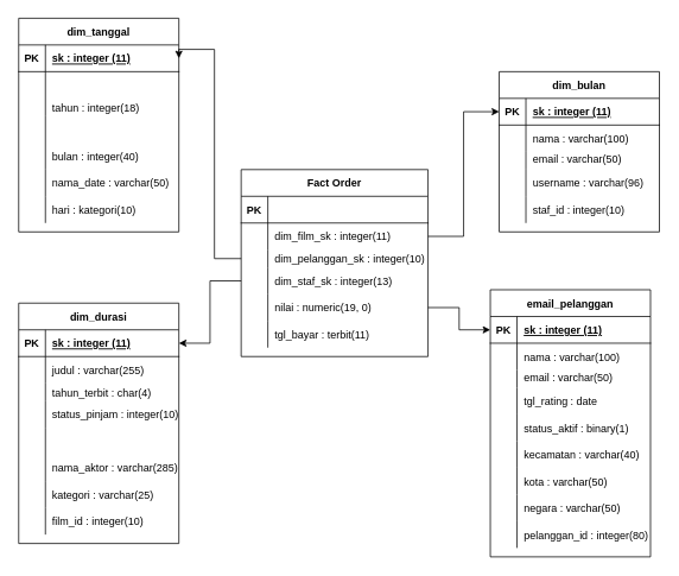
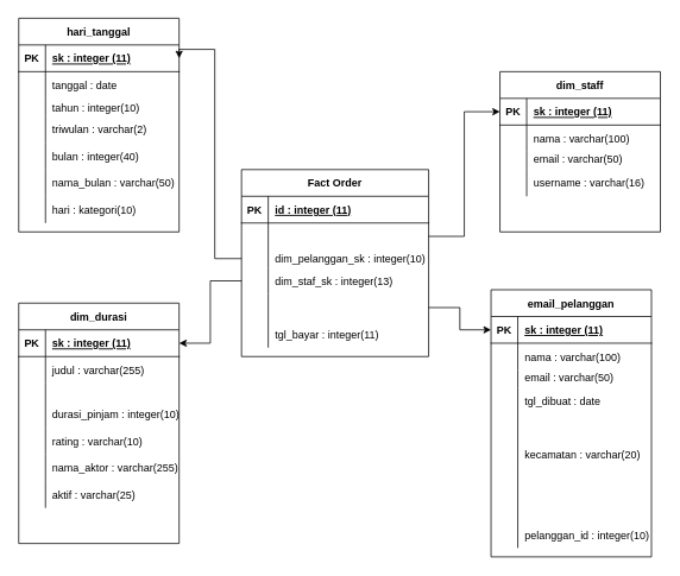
- <mxCell id="46" value="dim_tanggal" style="shape=table;startSize=30;container=1;collapsible=1;childLayout=tableLayout;fixedRows=1;rowLines=0;fontStyle=1;align=center;resizeLast=1;" parent="1" vertex="1"><mxGeometry x="20" y="20" width="180" height="240" as="geometry" /></mxCell>
+ <mxCell id="46" value="hari_tanggal" style="shape=table;startSize=30;container=1;collapsible=1;childLayout=tableLayout;fixedRows=1;rowLines=0;fontStyle=1;align=center;resizeLast=1;" parent="1" vertex="1"><mxGeometry x="20" y="20" width="180" height="240" as="geometry" /></mxCell>
+ <mxCell id="52" value="tanggal : date" style="shape=partialRectangle;connectable=0;fillColor=none;top=0;left=0;bottom=0;right=0;align=left;spacingLeft=6;overflow=hidden;" parent="50" vertex="1"><mxGeometry x="30" width="150" height="30" as="geometry" /></mxCell>
- <mxCell id="2" value="dim_bulan" style="shape=table;startSize=30;container=1;collapsible=1;childLayout=tableLayout;fixedRows=1;rowLines=0;fontStyle=1;align=center;resizeLast=1;" parent="1" vertex="1"><mxGeometry x="560" y="80" width="180" height="180" as="geometry" /></mxCell>
+ <mxCell id="2" value="dim_staff" style="shape=table;startSize=30;container=1;collapsible=1;childLayout=tableLayout;fixedRows=1;rowLines=0;fontStyle=1;align=center;resizeLast=1;" parent="1" vertex="1"><mxGeometry x="560" y="80" width="180" height="180" as="geometry" /></mxCell>
- <mxCell id="55" value="tahun : integer(18)" style="shape=partialRectangle;connectable=0;fillColor=none;top=0;left=0;bottom=0;right=0;align=left;spacingLeft=6;overflow=hidden;" parent="53" vertex="1"><mxGeometry x="30" width="150" height="20" as="geometry" /></mxCell>
+ <mxCell id="55" value="tahun : integer(10)" style="shape=partialRectangle;connectable=0;fillColor=none;top=0;left=0;bottom=0;right=0;align=left;spacingLeft=6;overflow=hidden;" parent="53" vertex="1"><mxGeometry x="30" width="150" height="20" as="geometry" /></mxCell>
+ <mxCell id="58" value="triwulan : varchar(2)" style="shape=partialRectangle;connectable=0;fillColor=none;top=0;left=0;bottom=0;right=0;align=left;spacingLeft=6;overflow=hidden;" parent="56" vertex="1"><mxGeometry x="30" width="150" height="30" as="geometry" /></mxCell>
- <mxCell id="64" value="nama_date : varchar(50)" style="shape=partialRectangle;connectable=0;fillColor=none;top=0;left=0;bottom=0;right=0;align=left;spacingLeft=6;overflow=hidden;" parent="62" vertex="1"><mxGeometry x="30" width="150" height="30" as="geometry" /></mxCell>
+ <mxCell id="64" value="nama_bulan : varchar(50)" style="shape=partialRectangle;connectable=0;fillColor=none;top=0;left=0;bottom=0;right=0;align=left;spacingLeft=6;overflow=hidden;" parent="62" vertex="1"><mxGeometry x="30" width="150" height="30" as="geometry" /></mxCell>
- <mxCell id="14" value="username : varchar(96)" style="shape=partialRectangle;connectable=0;fillColor=none;top=0;left=0;bottom=0;right=0;align=left;spacingLeft=6;overflow=hidden;" parent="12" vertex="1"><mxGeometry x="30" width="150" height="30" as="geometry" /></mxCell>
+ <mxCell id="14" value="username : varchar(16)" style="shape=partialRectangle;connectable=0;fillColor=none;top=0;left=0;bottom=0;right=0;align=left;spacingLeft=6;overflow=hidden;" parent="12" vertex="1"><mxGeometry x="30" width="150" height="30" as="geometry" /></mxCell>
+ <mxCell id="96" value="id : integer (11)" style="shape=partialRectangle;connectable=0;fillColor=none;top=0;left=0;bottom=0;right=0;align=left;spacingLeft=6;fontStyle=5;overflow=hidden;" parent="94" vertex="1"><mxGeometry x="30" width="180" height="30" as="geometry" /></mxCell>
- <mxCell id="17" value="staf_id : integer(10)" style="shape=partialRectangle;connectable=0;fillColor=none;top=0;left=0;bottom=0;right=0;align=left;spacingLeft=6;overflow=hidden;" parent="15" vertex="1"><mxGeometry x="30" width="150" height="30" as="geometry" /></mxCell>
- <mxCell id="99" value="dim_film_sk : integer(11)" style="shape=partialRectangle;connectable=0;fillColor=none;top=0;left=0;bottom=0;right=0;align=left;spacingLeft=6;overflow=hidden;" parent="97" vertex="1"><mxGeometry x="30" width="180" height="30" as="geometry" /></mxCell>
- <mxCell id="108" value="nilai : numeric(19, 0)" style="shape=partialRectangle;connectable=0;fillColor=none;top=0;left=0;bottom=0;right=0;align=left;spacingLeft=6;overflow=hidden;" parent="106" vertex="1"><mxGeometry x="30" width="180" height="30" as="geometry" /></mxCell>
- <mxCell id="111" value="tgl_bayar : terbit(11)" style="shape=partialRectangle;connectable=0;fillColor=none;top=0;left=0;bottom=0;right=0;align=left;spacingLeft=6;overflow=hidden;" parent="109" vertex="1"><mxGeometry x="30" width="180" height="30" as="geometry" /></mxCell>
+ <mxCell id="111" value="tgl_bayar : integer(11)" style="shape=partialRectangle;connectable=0;fillColor=none;top=0;left=0;bottom=0;right=0;align=left;spacingLeft=6;overflow=hidden;" parent="109" vertex="1"><mxGeometry x="30" width="180" height="30" as="geometry" /></mxCell>
- <mxCell id="77" value="tahun_terbit : char(4)" style="shape=partialRectangle;connectable=0;fillColor=none;top=0;left=0;bottom=0;right=0;align=left;spacingLeft=6;overflow=hidden;" parent="75" vertex="1"><mxGeometry x="30" width="150" height="20" as="geometry" /></mxCell>
- <mxCell id="30" value="tgl_rating : date" style="shape=partialRectangle;connectable=0;fillColor=none;top=0;left=0;bottom=0;right=0;align=left;spacingLeft=6;overflow=hidden;" parent="28" vertex="1"><mxGeometry x="30" width="150" height="30" as="geometry" /></mxCell>
+ <mxCell id="30" value="tgl_dibuat : date" style="shape=partialRectangle;connectable=0;fillColor=none;top=0;left=0;bottom=0;right=0;align=left;spacingLeft=6;overflow=hidden;" parent="28" vertex="1"><mxGeometry x="30" width="150" height="30" as="geometry" /></mxCell>
- <mxCell id="80" value="status_pinjam : integer(10)" style="shape=partialRectangle;connectable=0;fillColor=none;top=0;left=0;bottom=0;right=0;align=left;spacingLeft=6;overflow=hidden;" parent="78" vertex="1"><mxGeometry x="30" width="150" height="30" as="geometry" /></mxCell>
+ <mxCell id="80" value="durasi_pinjam : integer(10)" style="shape=partialRectangle;connectable=0;fillColor=none;top=0;left=0;bottom=0;right=0;align=left;spacingLeft=6;overflow=hidden;" parent="78" vertex="1"><mxGeometry x="30" width="150" height="30" as="geometry" /></mxCell>
- <mxCell id="33" value="status_aktif : binary(1)" style="shape=partialRectangle;connectable=0;fillColor=none;top=0;left=0;bottom=0;right=0;align=left;spacingLeft=6;overflow=hidden;" parent="31" vertex="1"><mxGeometry x="30" width="150" height="30" as="geometry" /></mxCell>
+ <mxCell id="83" value="rating : varchar(10)" style="shape=partialRectangle;connectable=0;fillColor=none;top=0;left=0;bottom=0;right=0;align=left;spacingLeft=6;overflow=hidden;" parent="81" vertex="1"><mxGeometry x="30" width="150" height="30" as="geometry" /></mxCell>
- <mxCell id="36" value="kecamatan : varchar(40)" style="shape=partialRectangle;connectable=0;fillColor=none;top=0;left=0;bottom=0;right=0;align=left;spacingLeft=6;overflow=hidden;" parent="34" vertex="1"><mxGeometry x="30" width="150" height="30" as="geometry" /></mxCell>
+ <mxCell id="36" value="kecamatan : varchar(20)" style="shape=partialRectangle;connectable=0;fillColor=none;top=0;left=0;bottom=0;right=0;align=left;spacingLeft=6;overflow=hidden;" parent="34" vertex="1"><mxGeometry x="30" width="150" height="30" as="geometry" /></mxCell>
- <mxCell id="86" value="nama_aktor : varchar(285)" style="shape=partialRectangle;connectable=0;fillColor=none;top=0;left=0;bottom=0;right=0;align=left;spacingLeft=6;overflow=hidden;" parent="84" vertex="1"><mxGeometry x="30" width="150" height="30" as="geometry" /></mxCell>
+ <mxCell id="86" value="nama_aktor : varchar(255)" style="shape=partialRectangle;connectable=0;fillColor=none;top=0;left=0;bottom=0;right=0;align=left;spacingLeft=6;overflow=hidden;" parent="84" vertex="1"><mxGeometry x="30" width="150" height="30" as="geometry" /></mxCell>
- <mxCell id="39" value="kota : varchar(50)" style="shape=partialRectangle;connectable=0;fillColor=none;top=0;left=0;bottom=0;right=0;align=left;spacingLeft=6;overflow=hidden;" parent="37" vertex="1"><mxGeometry x="30" width="150" height="30" as="geometry" /></mxCell>
- <mxCell id="89" value="kategori : varchar(25)" style="shape=partialRectangle;connectable=0;fillColor=none;top=0;left=0;bottom=0;right=0;align=left;spacingLeft=6;overflow=hidden;" parent="87" vertex="1"><mxGeometry x="30" width="150" height="30" as="geometry" /></mxCell>
+ <mxCell id="89" value="aktif : varchar(25)" style="shape=partialRectangle;connectable=0;fillColor=none;top=0;left=0;bottom=0;right=0;align=left;spacingLeft=6;overflow=hidden;" parent="87" vertex="1"><mxGeometry x="30" width="150" height="30" as="geometry" /></mxCell>
- <mxCell id="42" value="negara : varchar(50)" style="shape=partialRectangle;connectable=0;fillColor=none;top=0;left=0;bottom=0;right=0;align=left;spacingLeft=6;overflow=hidden;" parent="40" vertex="1"><mxGeometry x="30" width="150" height="30" as="geometry" /></mxCell>
- <mxCell id="92" value="film_id : integer(10)" style="shape=partialRectangle;connectable=0;fillColor=none;top=0;left=0;bottom=0;right=0;align=left;spacingLeft=6;overflow=hidden;" parent="90" vertex="1"><mxGeometry x="30" width="150" height="30" as="geometry" /></mxCell>
- <mxCell id="45" value="pelanggan_id : integer(80) " style="shape=partialRectangle;connectable=0;fillColor=none;top=0;left=0;bottom=0;right=0;align=left;spacingLeft=6;overflow=hidden;" parent="43" vertex="1"><mxGeometry x="30" width="150" height="30" as="geometry" /></mxCell>
+ <mxCell id="45" value="pelanggan_id : integer(10) " style="shape=partialRectangle;connectable=0;fillColor=none;top=0;left=0;bottom=0;right=0;align=left;spacingLeft=6;overflow=hidden;" parent="43" vertex="1"><mxGeometry x="30" width="150" height="30" as="geometry" /></mxCell>
